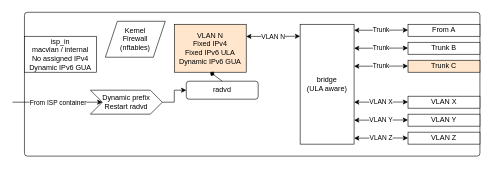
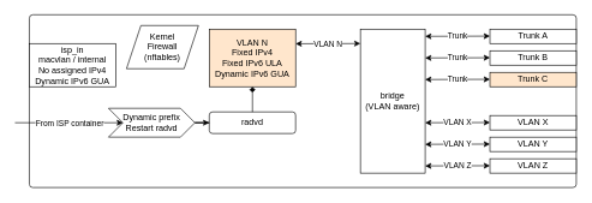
- <mxCell id="6" value="From A" style="rounded=0;whiteSpace=wrap;html=1;" vertex="1" parent="1"><mxGeometry x="680" y="40" width="120" height="20" as="geometry" /></mxCell>
+ <mxCell id="6" value="Trunk A" style="rounded=0;whiteSpace=wrap;html=1;" vertex="1" parent="1"><mxGeometry x="680" y="40" width="120" height="20" as="geometry" /></mxCell>
- <mxCell id="12" value="bridge&lt;div&gt;(ULA aware)&lt;/div&gt;" style="rounded=0;whiteSpace=wrap;html=1;" vertex="1" parent="1"><mxGeometry x="500" y="40" width="90" height="200" as="geometry" /></mxCell>
+ <mxCell id="12" value="bridge&lt;div&gt;(VLAN aware)&lt;/div&gt;" style="rounded=0;whiteSpace=wrap;html=1;" vertex="1" parent="1"><mxGeometry x="500" y="40" width="90" height="200" as="geometry" /></mxCell>
- <mxCell id="25" value="radvd" style="rounded=1;whiteSpace=wrap;html=1;" vertex="1" parent="1"><mxGeometry x="310" y="135" width="120" height="30" as="geometry" /></mxCell>
+ <mxCell id="25" value="radvd" style="rounded=1;whiteSpace=wrap;html=1;" vertex="1" parent="1"><mxGeometry x="290" y="155" width="120" height="30" as="geometry" /></mxCell>
